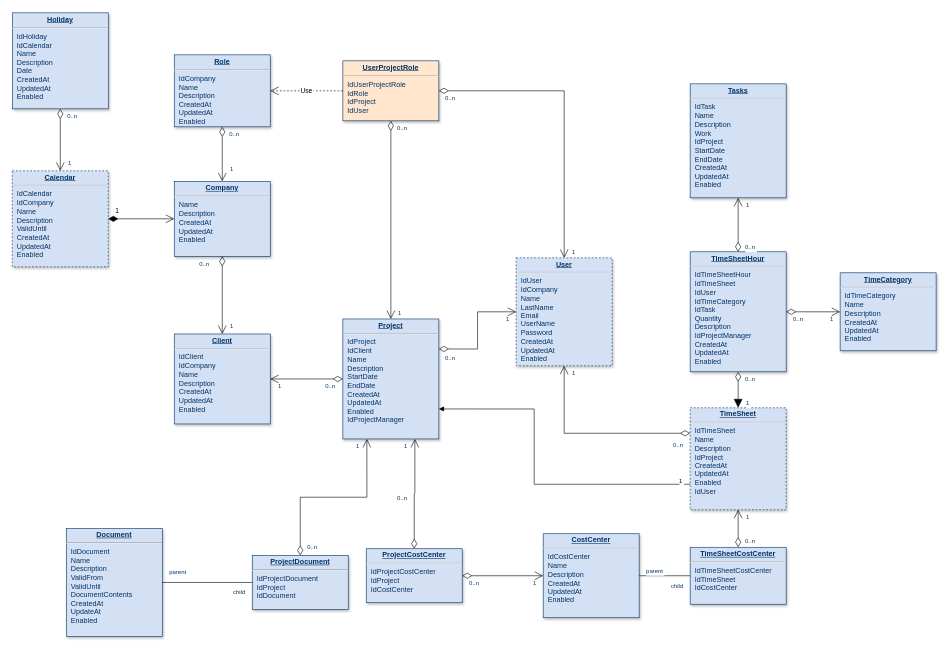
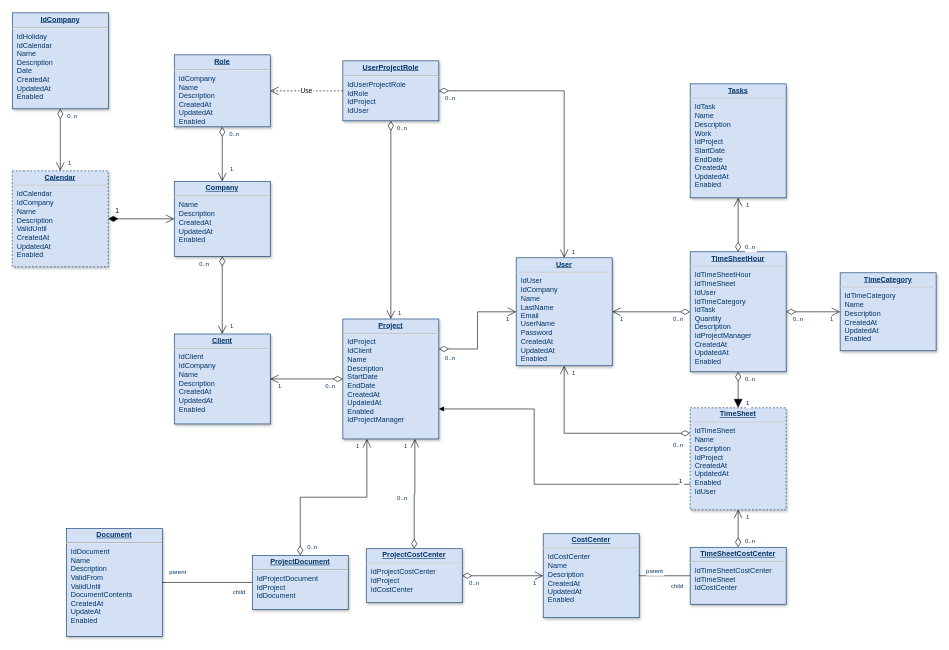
- <mxCell id="8" value="&lt;p style=&quot;margin: 0px; margin-top: 4px; text-align: center; text-decoration: underline;&quot;&gt;&lt;strong&gt;Holiday&lt;/strong&gt;&lt;/p&gt;&lt;hr /&gt;&lt;p style=&quot;margin: 0px; margin-left: 8px;&quot;&gt;IdHoliday&lt;/p&gt;&lt;p style=&quot;margin: 0px; margin-left: 8px;&quot;&gt;IdCalendar&lt;/p&gt;&lt;p style=&quot;margin: 0px; margin-left: 8px;&quot;&gt;Name&lt;/p&gt;&lt;p style=&quot;margin: 0px; margin-left: 8px;&quot;&gt;Description&lt;/p&gt;&lt;p style=&quot;margin: 0px; margin-left: 8px;&quot;&gt;Date&lt;/p&gt;&lt;p style=&quot;margin: 0px; margin-left: 8px;&quot;&gt;CreatedAt&lt;/p&gt;&lt;p style=&quot;margin: 0px; margin-left: 8px;&quot;&gt;UpdatedAt&lt;/p&gt;&lt;p style=&quot;margin: 0px; margin-left: 8px;&quot;&gt;Enabled&lt;/p&gt;" style="verticalAlign=top;align=left;overflow=fill;fontSize=12;fontFamily=Helvetica;html=1;strokeColor=#003366;shadow=1;fillColor=#D4E1F5;fontColor=#003366" vertex="1" parent="1"><mxGeometry x="20" y="20.64" width="160" height="160" as="geometry" /></mxCell>
+ <mxCell id="8" value="&lt;p style=&quot;margin: 0px; margin-top: 4px; text-align: center; text-decoration: underline;&quot;&gt;&lt;strong&gt;IdCompany&lt;/strong&gt;&lt;/p&gt;&lt;hr /&gt;&lt;p style=&quot;margin: 0px; margin-left: 8px;&quot;&gt;IdHoliday&lt;/p&gt;&lt;p style=&quot;margin: 0px; margin-left: 8px;&quot;&gt;IdCalendar&lt;/p&gt;&lt;p style=&quot;margin: 0px; margin-left: 8px;&quot;&gt;Name&lt;/p&gt;&lt;p style=&quot;margin: 0px; margin-left: 8px;&quot;&gt;Description&lt;/p&gt;&lt;p style=&quot;margin: 0px; margin-left: 8px;&quot;&gt;Date&lt;/p&gt;&lt;p style=&quot;margin: 0px; margin-left: 8px;&quot;&gt;CreatedAt&lt;/p&gt;&lt;p style=&quot;margin: 0px; margin-left: 8px;&quot;&gt;UpdatedAt&lt;/p&gt;&lt;p style=&quot;margin: 0px; margin-left: 8px;&quot;&gt;Enabled&lt;/p&gt;" style="verticalAlign=top;align=left;overflow=fill;fontSize=12;fontFamily=Helvetica;html=1;strokeColor=#003366;shadow=1;fillColor=#D4E1F5;fontColor=#003366" vertex="1" parent="1"><mxGeometry x="20" y="20.64" width="160" height="160" as="geometry" /></mxCell>
- <mxCell id="6" value="&lt;p style=&quot;margin: 0px; margin-top: 4px; text-align: center; text-decoration: underline;&quot;&gt;&lt;strong&gt;UserProjectRole&lt;/strong&gt;&lt;/p&gt;&lt;hr /&gt;&lt;p style=&quot;margin: 0px; margin-left: 8px;&quot;&gt;IdUserProjectRole&lt;/p&gt;&lt;p style=&quot;margin: 0px; margin-left: 8px;&quot;&gt;IdRole&lt;/p&gt;&lt;p style=&quot;margin: 0px; margin-left: 8px;&quot;&gt;IdProject&lt;/p&gt;&lt;p style=&quot;margin: 0px; margin-left: 8px;&quot;&gt;IdUser&lt;/p&gt;" style="verticalAlign=top;align=left;overflow=fill;fontSize=12;fontFamily=Helvetica;html=1;strokeColor=#003366;shadow=1;fillColor=#ffe6cc;fontColor=#003366;" vertex="1" parent="1"><mxGeometry x="571.08" y="100.64" width="160" height="100" as="geometry" /></mxCell>
+ <mxCell id="6" value="&lt;p style=&quot;margin: 0px; margin-top: 4px; text-align: center; text-decoration: underline;&quot;&gt;&lt;strong&gt;UserProjectRole&lt;/strong&gt;&lt;/p&gt;&lt;hr /&gt;&lt;p style=&quot;margin: 0px; margin-left: 8px;&quot;&gt;IdUserProjectRole&lt;/p&gt;&lt;p style=&quot;margin: 0px; margin-left: 8px;&quot;&gt;IdRole&lt;/p&gt;&lt;p style=&quot;margin: 0px; margin-left: 8px;&quot;&gt;IdProject&lt;/p&gt;&lt;p style=&quot;margin: 0px; margin-left: 8px;&quot;&gt;IdUser&lt;/p&gt;" style="verticalAlign=top;align=left;overflow=fill;fontSize=12;fontFamily=Helvetica;html=1;strokeColor=#003366;shadow=1;fillColor=#D4E1F5;fontColor=#003366" vertex="1" parent="1"><mxGeometry x="571.08" y="100.64" width="160" height="100" as="geometry" /></mxCell>
- <mxCell id="5" value="&lt;p style=&quot;margin: 0px; margin-top: 4px; text-align: center; text-decoration: underline;&quot;&gt;&lt;strong&gt;User&lt;/strong&gt;&lt;/p&gt;&lt;hr /&gt;&lt;p style=&quot;margin: 0px; margin-left: 8px;&quot;&gt;IdUser&lt;/p&gt;&lt;p style=&quot;margin: 0px; margin-left: 8px;&quot;&gt;IdCompany&lt;/p&gt;&lt;p style=&quot;margin: 0px; margin-left: 8px;&quot;&gt;Name&lt;/p&gt;&lt;p style=&quot;margin: 0px; margin-left: 8px;&quot;&gt;LastName&lt;/p&gt;&lt;p style=&quot;margin: 0px; margin-left: 8px;&quot;&gt;Email&lt;/p&gt;&lt;p style=&quot;margin: 0px; margin-left: 8px;&quot;&gt;UserName&lt;/p&gt;&lt;p style=&quot;margin: 0px; margin-left: 8px;&quot;&gt;Password&lt;/p&gt;&lt;p style=&quot;margin: 0px; margin-left: 8px;&quot;&gt;CreatedAt&lt;/p&gt;&lt;p style=&quot;margin: 0px; margin-left: 8px;&quot;&gt;UpdatedAt&lt;/p&gt;&lt;p style=&quot;margin: 0px; margin-left: 8px;&quot;&gt;Enabled&lt;/p&gt;" style="verticalAlign=top;align=left;overflow=fill;fontSize=12;fontFamily=Helvetica;html=1;strokeColor=#003366;shadow=1;fillColor=#D4E1F5;fontColor=#003366;dashed=1;" vertex="1" parent="1"><mxGeometry x="860" y="429" width="160.0" height="180" as="geometry" /></mxCell>
+ <mxCell id="5" value="&lt;p style=&quot;margin: 0px; margin-top: 4px; text-align: center; text-decoration: underline;&quot;&gt;&lt;strong&gt;User&lt;/strong&gt;&lt;/p&gt;&lt;hr /&gt;&lt;p style=&quot;margin: 0px; margin-left: 8px;&quot;&gt;IdUser&lt;/p&gt;&lt;p style=&quot;margin: 0px; margin-left: 8px;&quot;&gt;IdCompany&lt;/p&gt;&lt;p style=&quot;margin: 0px; margin-left: 8px;&quot;&gt;Name&lt;/p&gt;&lt;p style=&quot;margin: 0px; margin-left: 8px;&quot;&gt;LastName&lt;/p&gt;&lt;p style=&quot;margin: 0px; margin-left: 8px;&quot;&gt;Email&lt;/p&gt;&lt;p style=&quot;margin: 0px; margin-left: 8px;&quot;&gt;UserName&lt;/p&gt;&lt;p style=&quot;margin: 0px; margin-left: 8px;&quot;&gt;Password&lt;/p&gt;&lt;p style=&quot;margin: 0px; margin-left: 8px;&quot;&gt;CreatedAt&lt;/p&gt;&lt;p style=&quot;margin: 0px; margin-left: 8px;&quot;&gt;UpdatedAt&lt;/p&gt;&lt;p style=&quot;margin: 0px; margin-left: 8px;&quot;&gt;Enabled&lt;/p&gt;" style="verticalAlign=top;align=left;overflow=fill;fontSize=12;fontFamily=Helvetica;html=1;strokeColor=#003366;shadow=1;fillColor=#D4E1F5;fontColor=#003366" vertex="1" parent="1"><mxGeometry x="860" y="429" width="160.0" height="180" as="geometry" /></mxCell>
+ <mxCell id="55" value="" style="endArrow=open;endSize=12;startArrow=diamondThin;startSize=14;startFill=0;edgeStyle=orthogonalEdgeStyle" edge="1" parent="1" source="10" target="5"><mxGeometry x="1389.36" y="130" as="geometry"><mxPoint x="1369.36" y="129" as="sourcePoint" /><mxPoint x="1529.36" y="129" as="targetPoint" /></mxGeometry></mxCell>
+ <mxCell id="56" value="0..n" style="resizable=0;align=left;verticalAlign=top;labelBackgroundColor=#ffffff;fontSize=10;strokeColor=#003366;shadow=1;fillColor=#D4E1F5;fontColor=#003366" connectable="0" vertex="1" parent="55"><mxGeometry x="-1" relative="1" as="geometry"><mxPoint x="-30" as="offset" /></mxGeometry></mxCell>
+ <mxCell id="57" value="1" style="resizable=0;align=right;verticalAlign=top;labelBackgroundColor=#ffffff;fontSize=10;strokeColor=#003366;shadow=1;fillColor=#D4E1F5;fontColor=#003366" connectable="0" vertex="1" parent="55"><mxGeometry x="1" relative="1" as="geometry"><mxPoint x="20" y="2.728e-13" as="offset" /></mxGeometry></mxCell>
